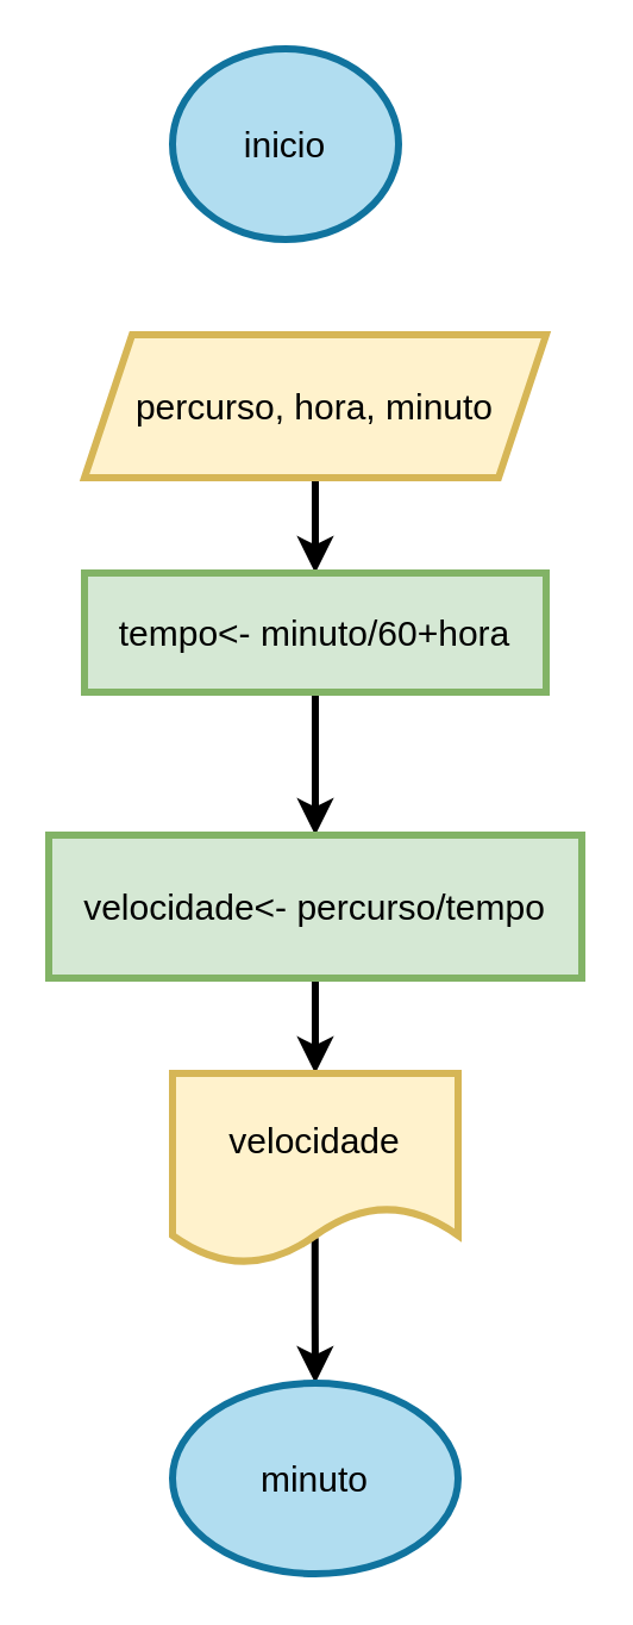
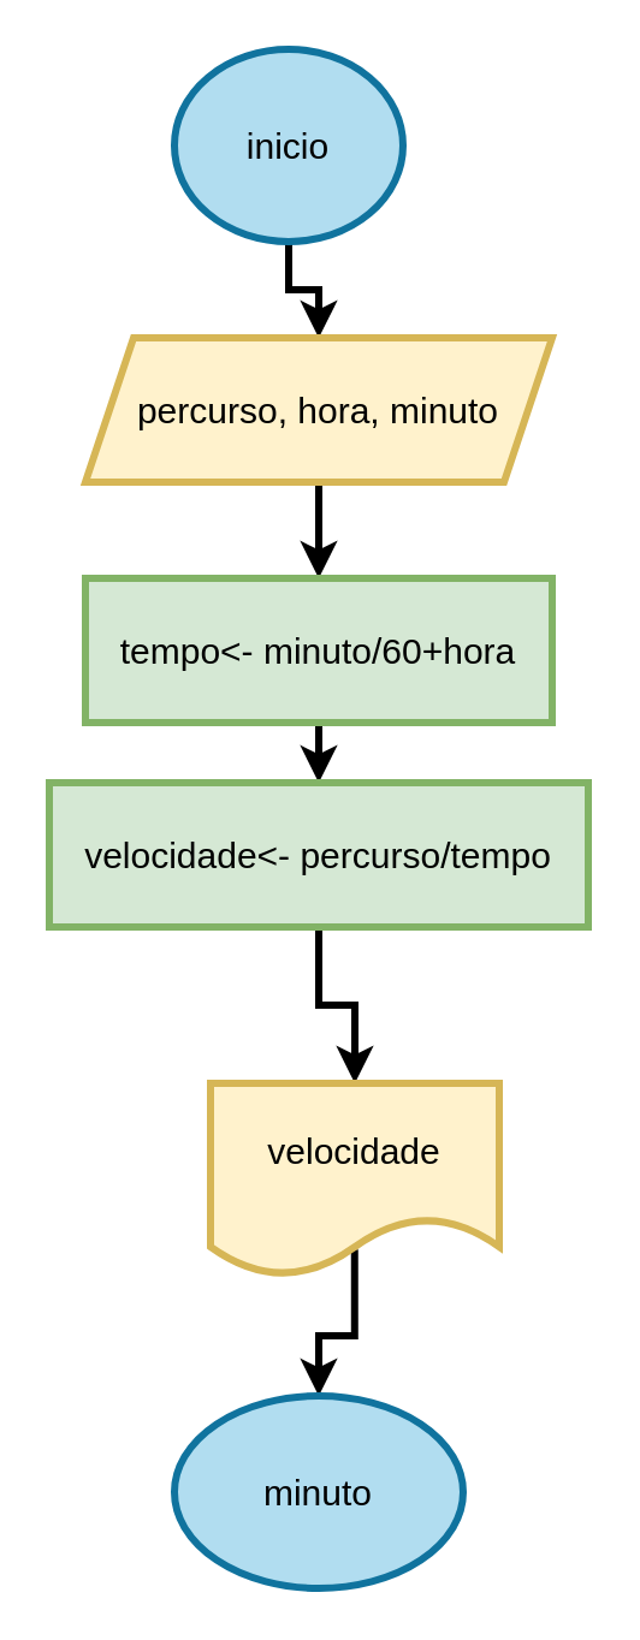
+ <mxCell id="2" value="" style="edgeStyle=orthogonalEdgeStyle;rounded=0;orthogonalLoop=1;jettySize=auto;html=1;strokeWidth=3;fontSize=15;" edge="1" parent="1" source="3" target="5"><mxGeometry relative="1" as="geometry" /></mxCell>
- <mxCell id="7" value="tempo&amp;lt;- minuto/60+hora" style="whiteSpace=wrap;html=1;strokeWidth=3;fontSize=15;fillColor=#d5e8d4;strokeColor=#82b366;" vertex="1" parent="1"><mxGeometry x="35" y="240" width="194" height="50" as="geometry" /></mxCell>
+ <mxCell id="7" value="tempo&amp;lt;- minuto/60+hora" style="whiteSpace=wrap;html=1;strokeWidth=3;fontSize=15;fillColor=#d5e8d4;strokeColor=#82b366;" vertex="1" parent="1"><mxGeometry x="35" y="240" width="194" height="60" as="geometry" /></mxCell>
- <mxCell id="9" value="velocidade&amp;lt;- percurso/tempo" style="whiteSpace=wrap;html=1;strokeWidth=3;fontSize=15;fillColor=#d5e8d4;strokeColor=#82b366;" vertex="1" parent="1"><mxGeometry x="20" y="350" width="224" height="60" as="geometry" /></mxCell>
+ <mxCell id="9" value="velocidade&amp;lt;- percurso/tempo" style="whiteSpace=wrap;html=1;strokeWidth=3;fontSize=15;fillColor=#d5e8d4;strokeColor=#82b366;" vertex="1" parent="1"><mxGeometry x="20" y="325" width="224" height="60" as="geometry" /></mxCell>
- <mxCell id="11" value="velocidade" style="shape=document;whiteSpace=wrap;html=1;boundedLbl=1;strokeWidth=3;fontSize=15;fillColor=#fff2cc;strokeColor=#d6b656;" vertex="1" parent="1"><mxGeometry x="72" y="450" width="120" height="80" as="geometry" /></mxCell>
+ <mxCell id="11" value="velocidade" style="shape=document;whiteSpace=wrap;html=1;boundedLbl=1;strokeWidth=3;fontSize=15;fillColor=#fff2cc;strokeColor=#d6b656;" vertex="1" parent="1"><mxGeometry x="87" y="450" width="120" height="80" as="geometry" /></mxCell>
